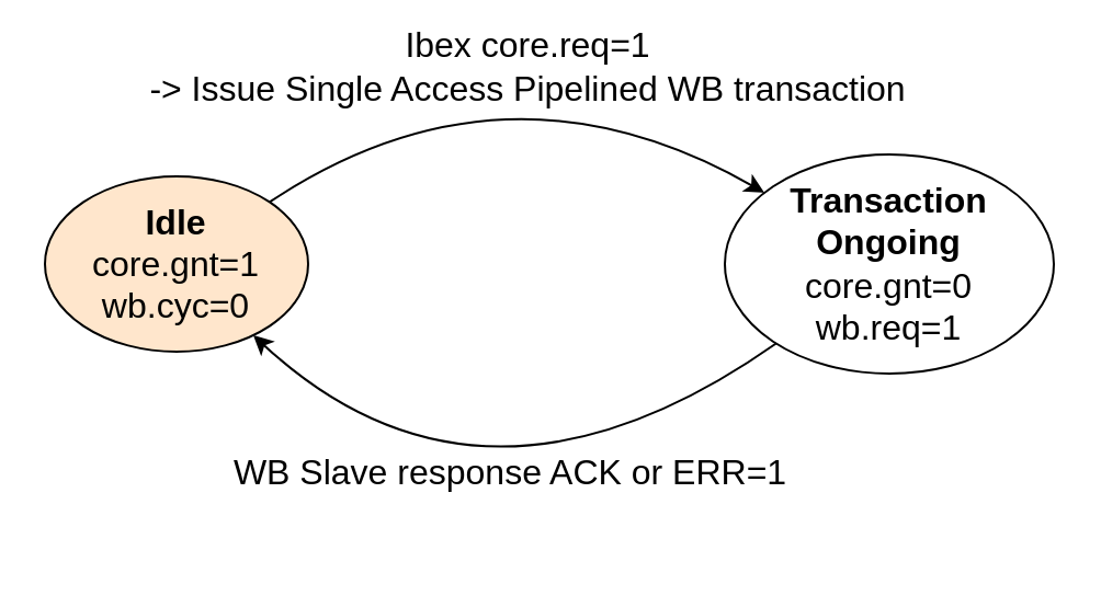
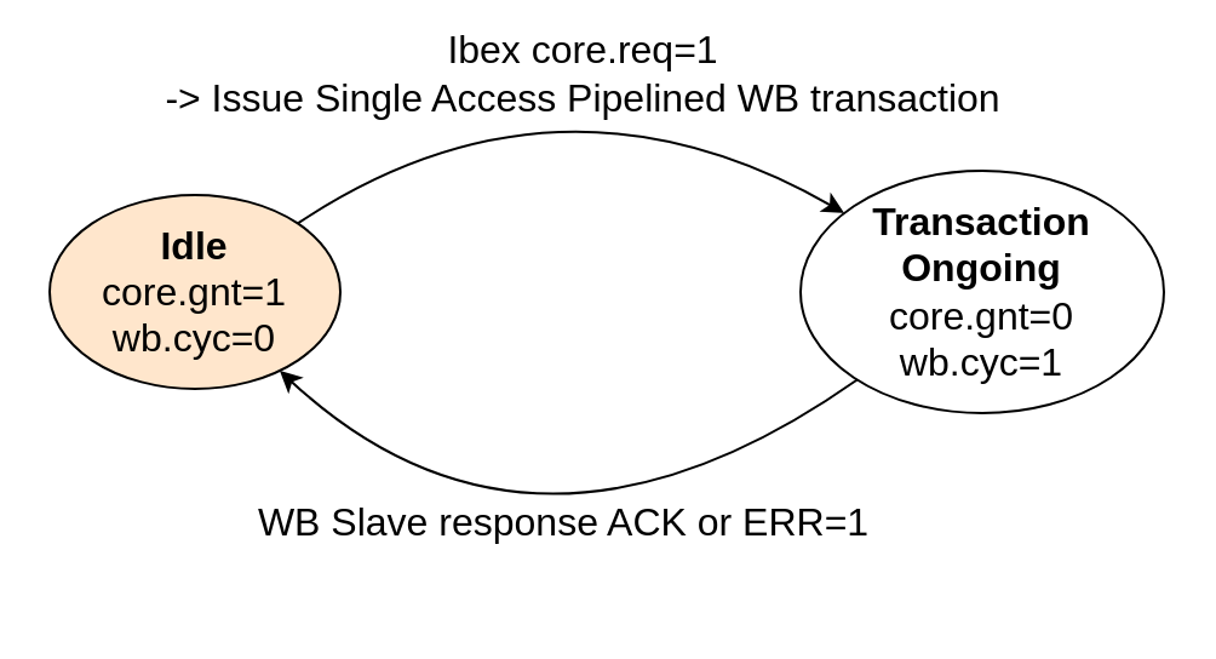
- <mxCell id="3" value="&lt;b&gt;Transaction Ongoing&lt;br&gt;&lt;/b&gt;core.gnt=0&lt;br&gt;wb.req=1" style="ellipse;whiteSpace=wrap;html=1;fontSize=16;" vertex="1" parent="1"><mxGeometry x="330" y="70" width="150" height="100" as="geometry" /></mxCell>
+ <mxCell id="3" value="&lt;b&gt;Transaction Ongoing&lt;br&gt;&lt;/b&gt;core.gnt=0&lt;br&gt;wb.cyc=1" style="ellipse;whiteSpace=wrap;html=1;fontSize=16;" vertex="1" parent="1"><mxGeometry x="330" y="70" width="150" height="100" as="geometry" /></mxCell>
